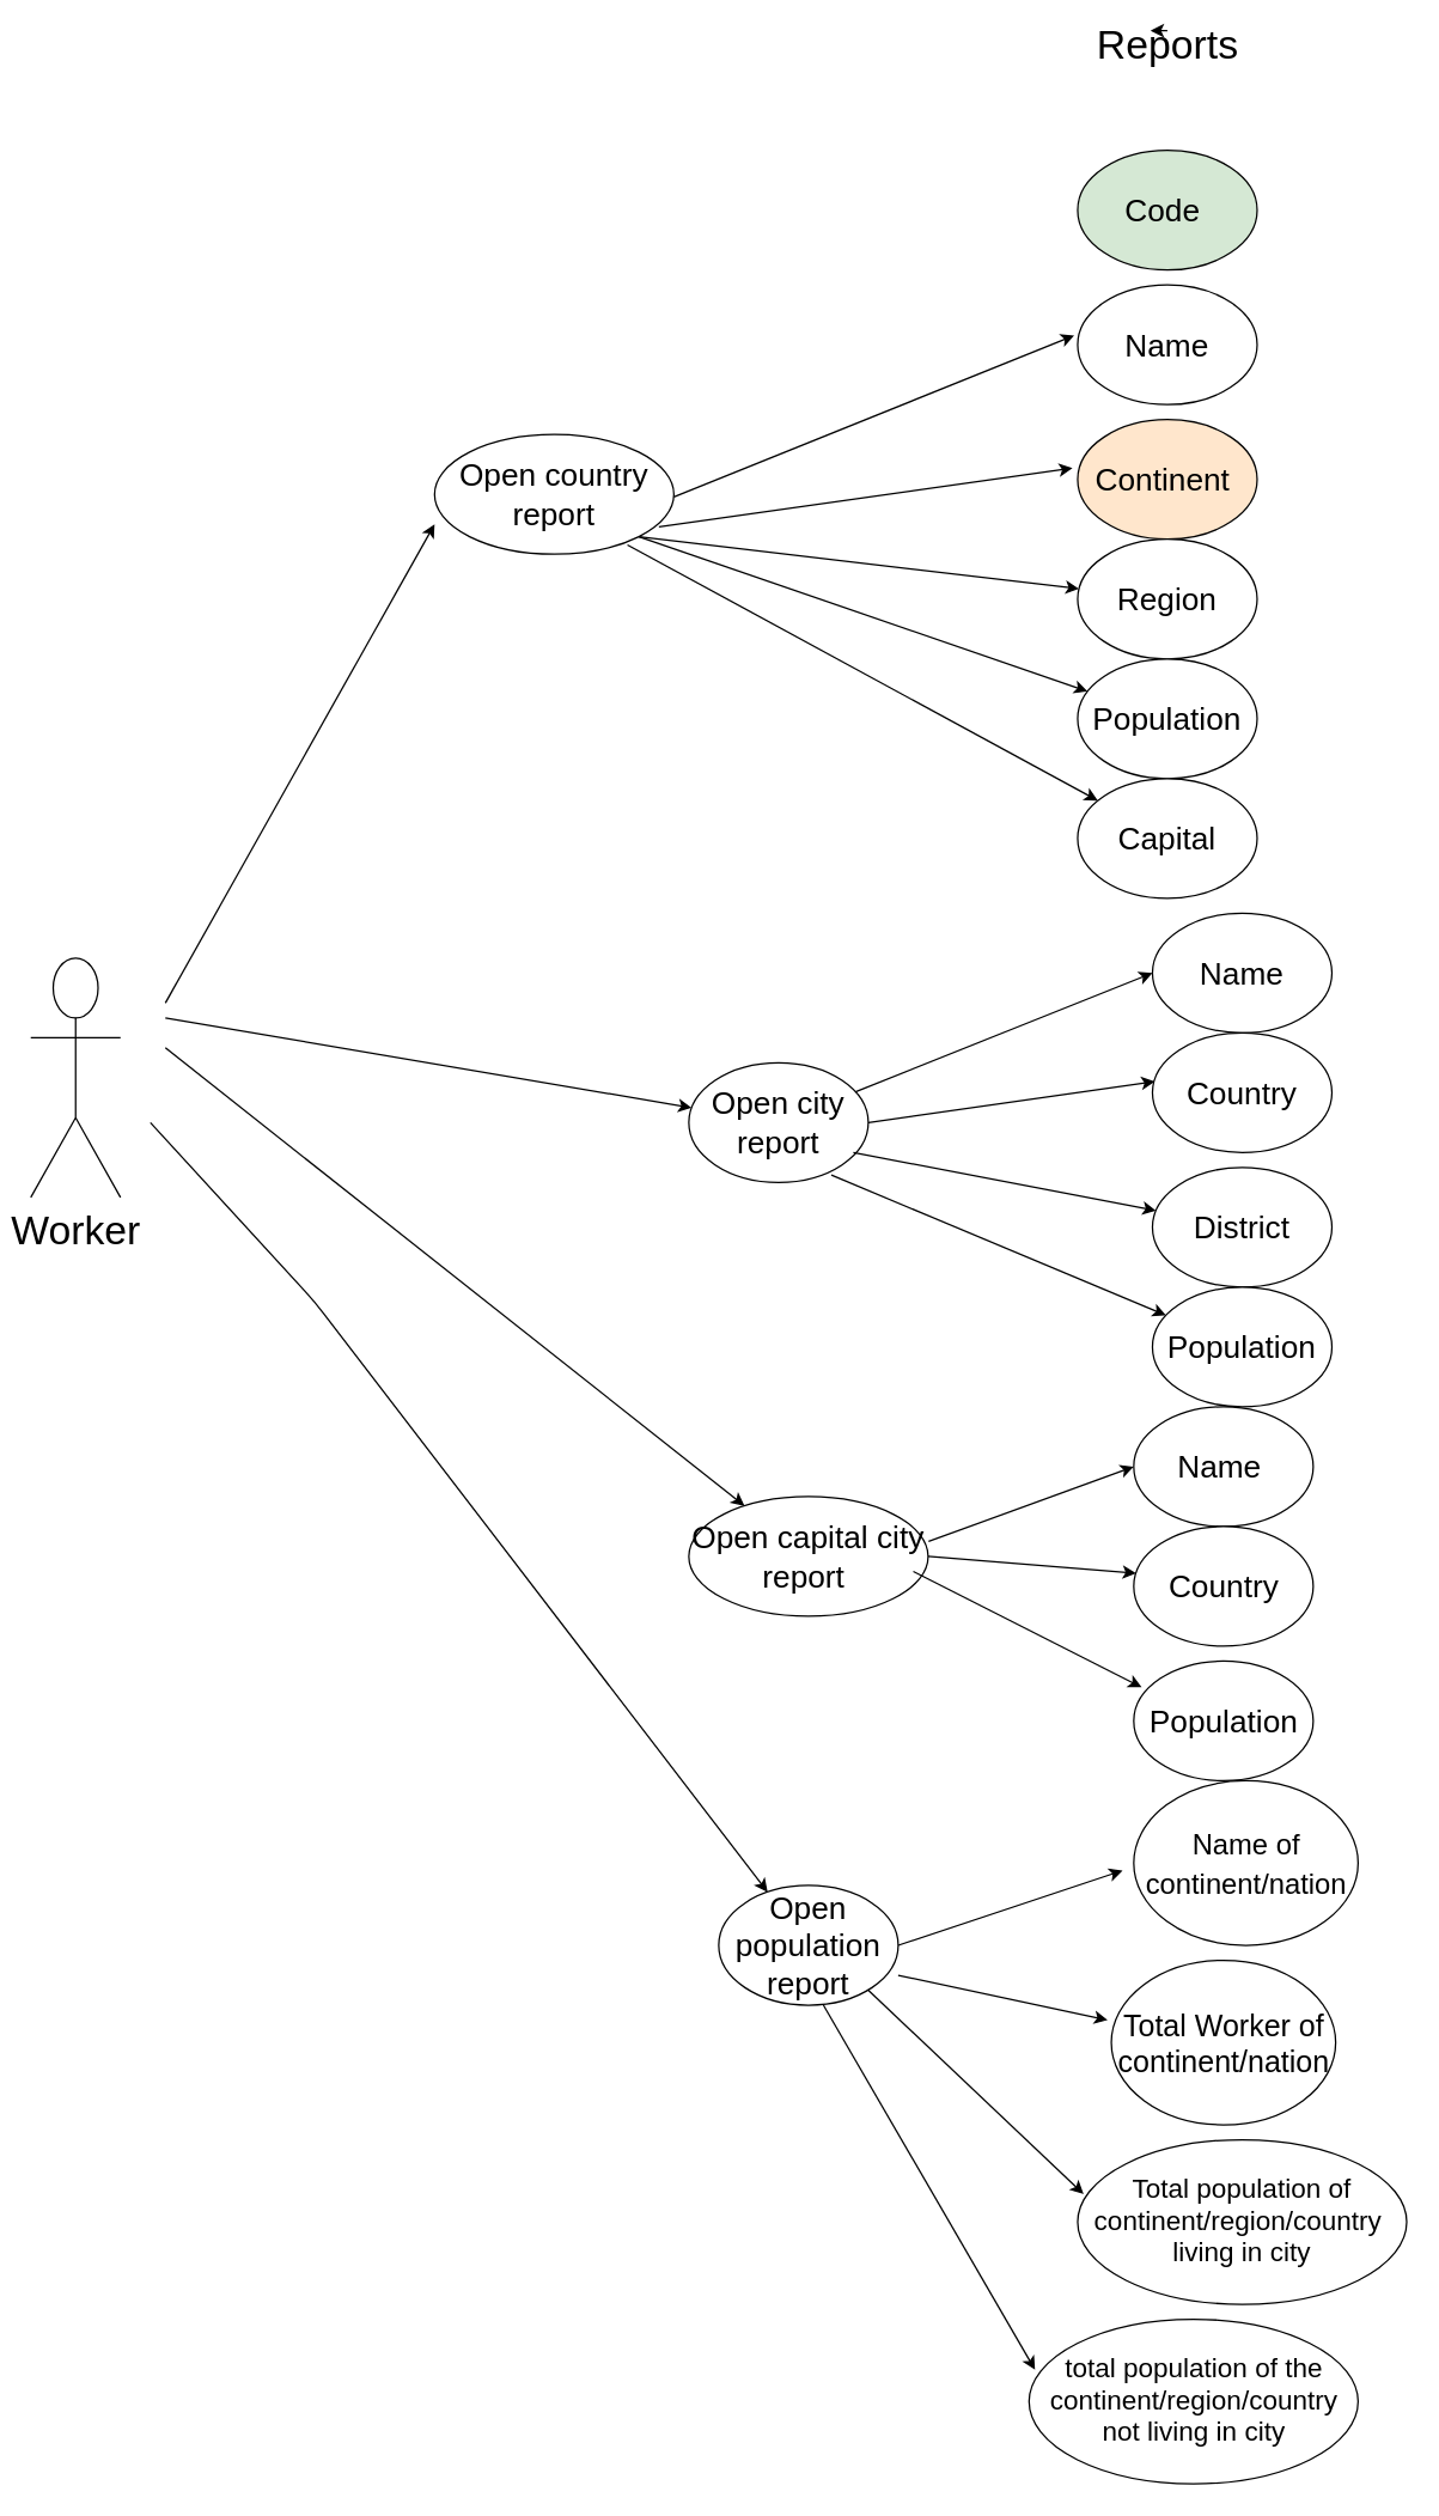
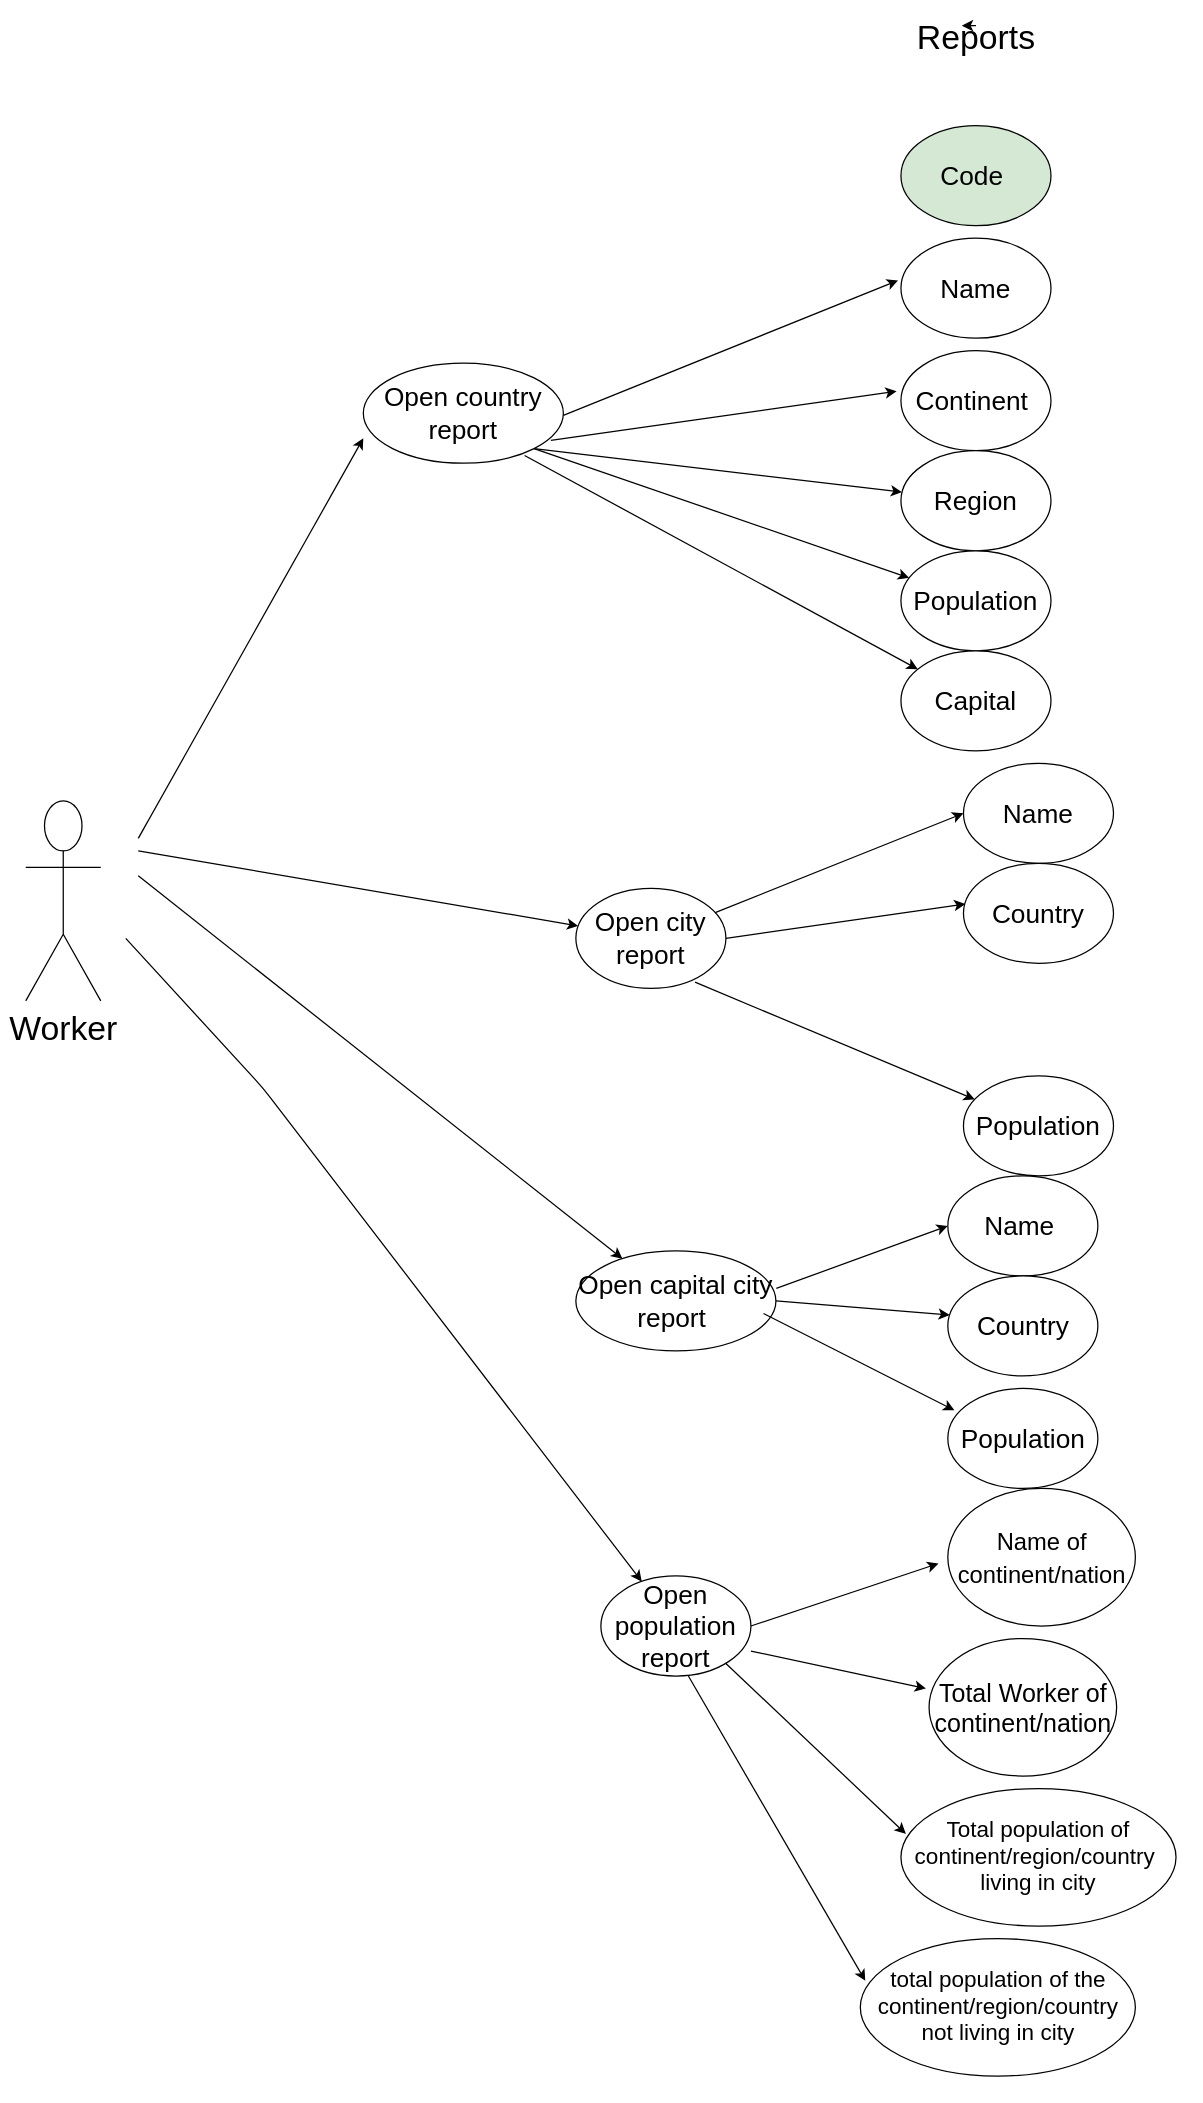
- <mxCell id="17" value="Continent&amp;nbsp;" style="ellipse;whiteSpace=wrap;html=1;fontSize=21;fillColor=#ffe6cc;" vertex="1" parent="1"><mxGeometry x="720" y="280" width="120" height="80" as="geometry" /></mxCell>
+ <mxCell id="17" value="Continent&amp;nbsp;" style="ellipse;whiteSpace=wrap;html=1;fontSize=21;" vertex="1" parent="1"><mxGeometry x="720" y="280" width="120" height="80" as="geometry" /></mxCell>
- <mxCell id="30" value="" style="endArrow=classic;html=1;fontSize=21;exitX=0.917;exitY=0.75;exitDx=0;exitDy=0;exitPerimeter=0;" edge="1" parent="1" source="7" target="26"><mxGeometry width="50" height="50" relative="1" as="geometry"><mxPoint x="600" y="787.5" as="sourcePoint" /><mxPoint x="780" y="672.5" as="targetPoint" /><Array as="points" /></mxGeometry></mxCell>
- <mxCell id="26" value="District" style="ellipse;whiteSpace=wrap;html=1;fontSize=21;" vertex="1" parent="1"><mxGeometry y="780" width="120" height="80" as="geometry" x="770" /></mxCell>
